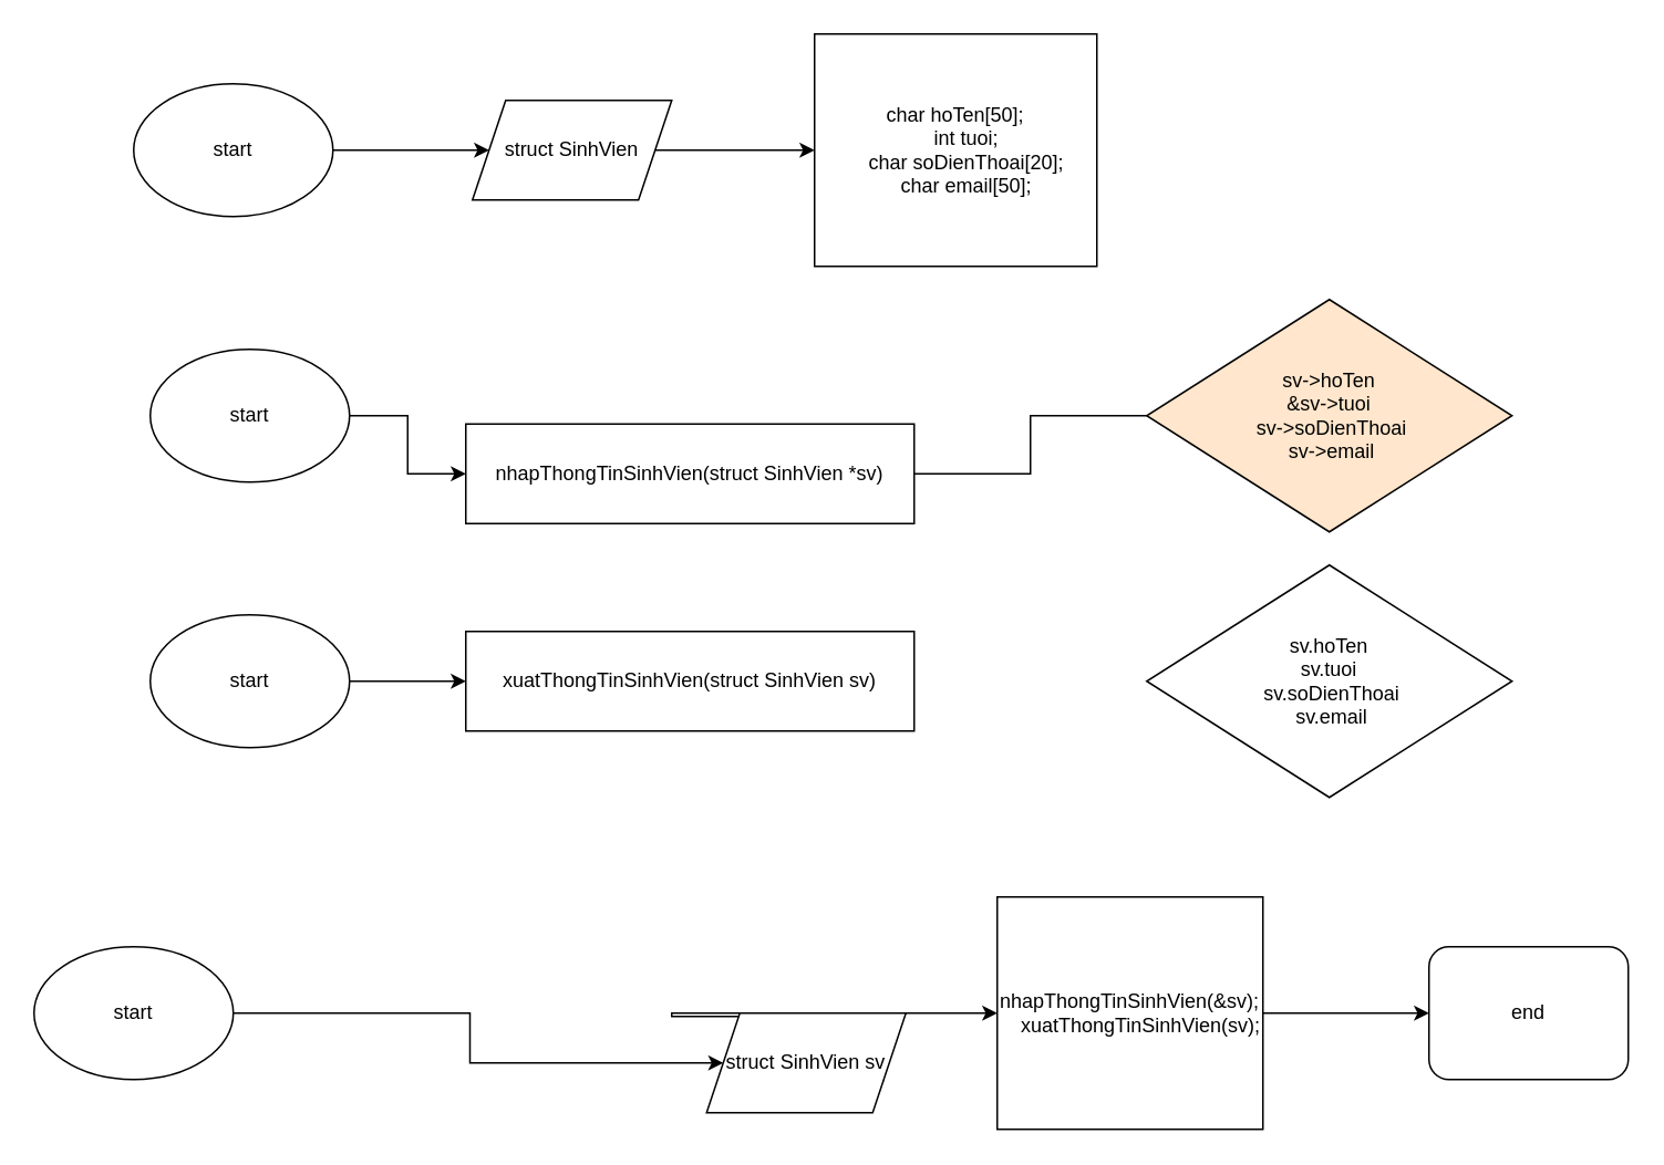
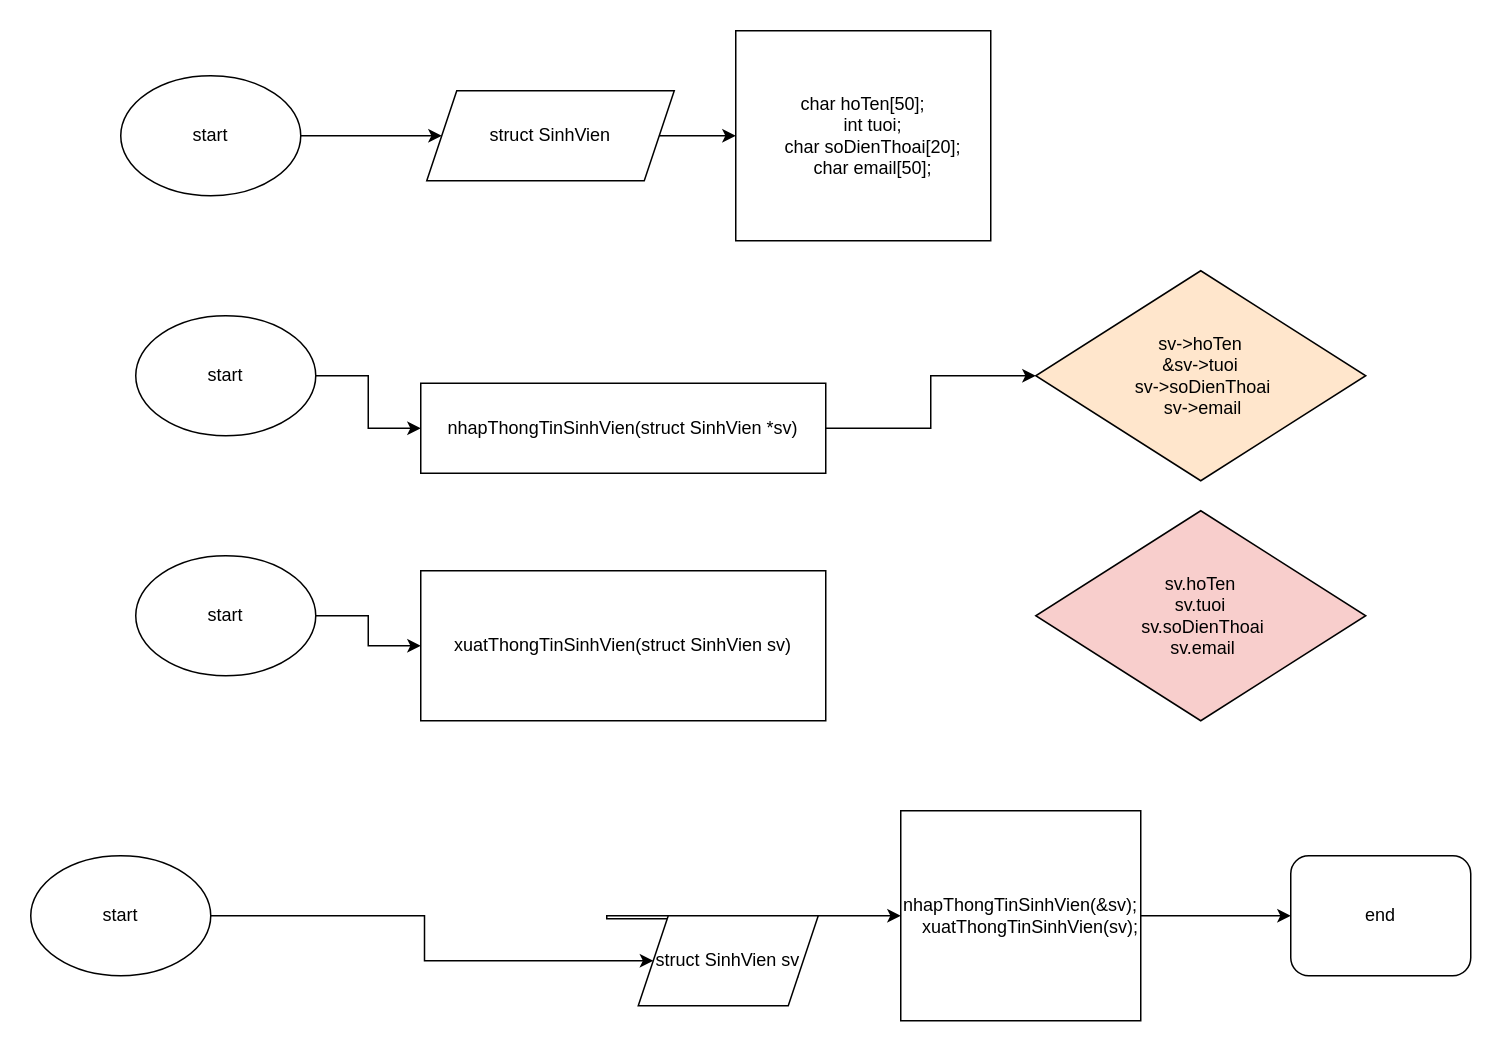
- <mxCell id="12" value="struct SinhVien" style="shape=parallelogram;perimeter=parallelogramPerimeter;whiteSpace=wrap;html=1;fixedSize=1;" vertex="1" parent="1"><mxGeometry x="284" y="60" width="120" height="60" as="geometry" /></mxCell>
+ <mxCell id="12" value="struct SinhVien" style="shape=parallelogram;perimeter=parallelogramPerimeter;whiteSpace=wrap;html=1;fixedSize=1;" vertex="1" parent="1"><mxGeometry x="284" y="60" width="165" height="60" as="geometry" /></mxCell>
- <mxCell id="16" style="edgeStyle=orthogonalEdgeStyle;rounded=0;orthogonalLoop=1;jettySize=auto;html=1;endArrow=none;" edge="1" parent="1" source="17" target="18"><mxGeometry relative="1" as="geometry" /></mxCell>
+ <mxCell id="16" style="edgeStyle=orthogonalEdgeStyle;rounded=0;orthogonalLoop=1;jettySize=auto;html=1;" edge="1" parent="1" source="17" target="18"><mxGeometry relative="1" as="geometry" /></mxCell>
- <mxCell id="21" value="xuatThongTinSinhVien(struct SinhVien sv)" style="rounded=0;whiteSpace=wrap;html=1;shape=label;fixedSize=1;" vertex="1" parent="1"><mxGeometry x="280" y="380" width="270" height="60" as="geometry" /></mxCell>
+ <mxCell id="21" value="xuatThongTinSinhVien(struct SinhVien sv)" style="rounded=0;whiteSpace=wrap;html=1;shape=label;fixedSize=1;" vertex="1" parent="1"><mxGeometry x="280" y="380" width="270" height="100" as="geometry" /></mxCell>
- <mxCell id="22" value="sv.hoTen&lt;br&gt;sv.tuoi&lt;br&gt;&amp;nbsp;sv.soDienThoai&lt;br&gt;&amp;nbsp;sv.email" style="rhombus;whiteSpace=wrap;html=1;" vertex="1" parent="1"><mxGeometry x="690" y="340" width="220" height="140" as="geometry" /></mxCell>
+ <mxCell id="22" value="sv.hoTen&lt;br&gt;sv.tuoi&lt;br&gt;&amp;nbsp;sv.soDienThoai&lt;br&gt;&amp;nbsp;sv.email" style="rhombus;whiteSpace=wrap;html=1;fillColor=#f8cecc;" vertex="1" parent="1"><mxGeometry x="690" y="340" width="220" height="140" as="geometry" /></mxCell>
